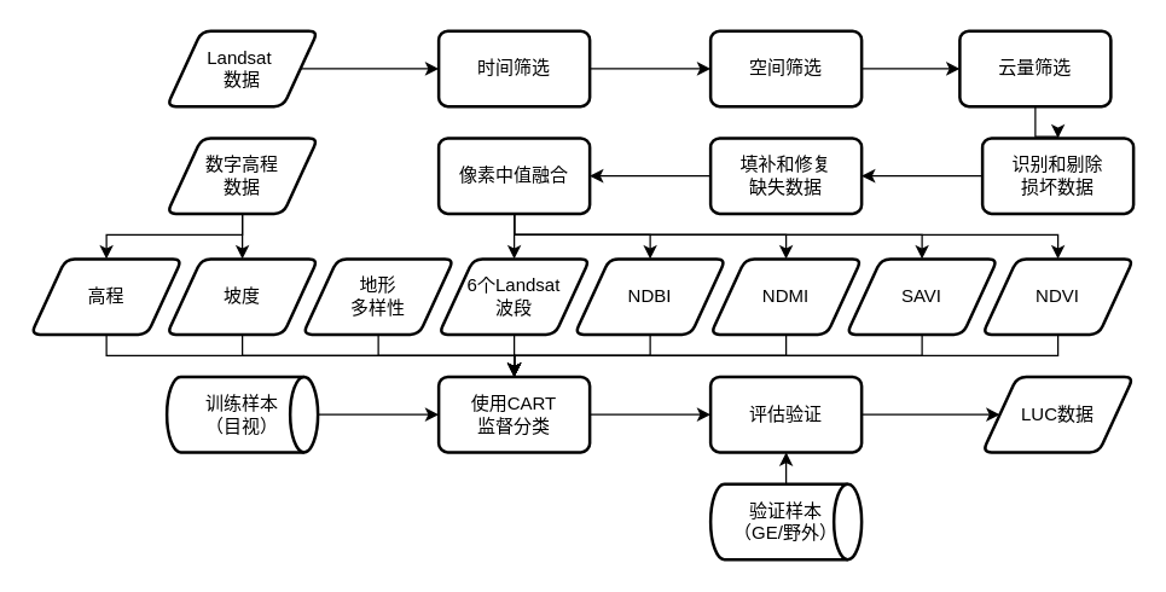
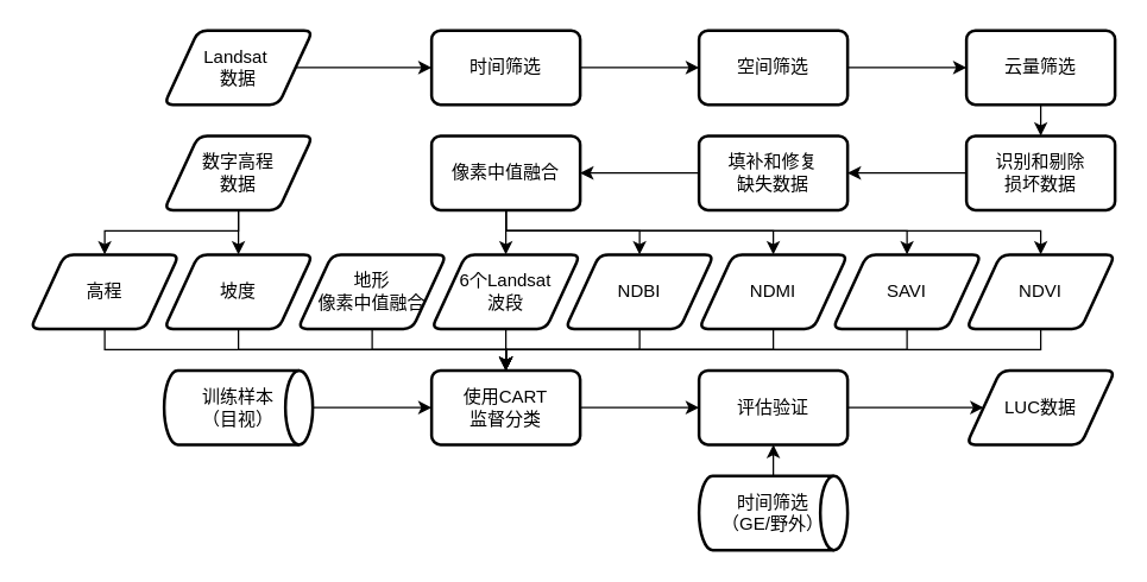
- <mxCell id="9" value="云量筛选" style="whiteSpace=wrap;html=1;rounded=1;strokeWidth=2;arcSize=12;" vertex="1" parent="1"><mxGeometry x="635" y="20" width="100" height="50" as="geometry" /></mxCell>
+ <mxCell id="9" value="云量筛选" style="whiteSpace=wrap;html=1;rounded=1;strokeWidth=2;arcSize=12;" vertex="1" parent="1"><mxGeometry x="650" y="20" width="100" height="50" as="geometry" /></mxCell>
- <mxCell id="28" value="地形&lt;br&gt;多样性" style="shape=parallelogram;html=1;strokeWidth=2;perimeter=parallelogramPerimeter;whiteSpace=wrap;rounded=1;arcSize=12;size=0.23;" vertex="1" parent="1"><mxGeometry x="200" y="171" width="100" height="50" as="geometry" /></mxCell>
+ <mxCell id="28" value="地形&lt;br&gt;像素中值融合" style="shape=parallelogram;html=1;strokeWidth=2;perimeter=parallelogramPerimeter;whiteSpace=wrap;rounded=1;arcSize=12;size=0.23;" vertex="1" parent="1"><mxGeometry x="200" y="171" width="100" height="50" as="geometry" /></mxCell>
- <mxCell id="44" value="验证样本&lt;br&gt;（GE/野外）" style="strokeWidth=2;html=1;shape=mxgraph.flowchart.direct_data;whiteSpace=wrap;" vertex="1" parent="1"><mxGeometry x="470" y="320" width="100" height="50" as="geometry" /></mxCell>
+ <mxCell id="44" value="时间筛选&lt;br&gt;（GE/野外）" style="strokeWidth=2;html=1;shape=mxgraph.flowchart.direct_data;whiteSpace=wrap;" vertex="1" parent="1"><mxGeometry x="470" y="320" width="100" height="50" as="geometry" /></mxCell>
